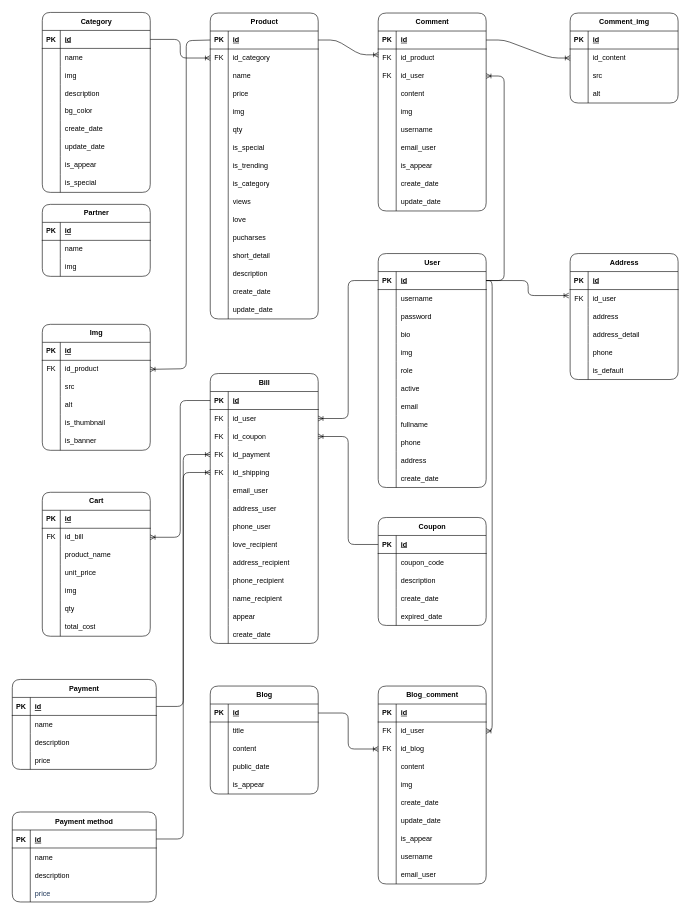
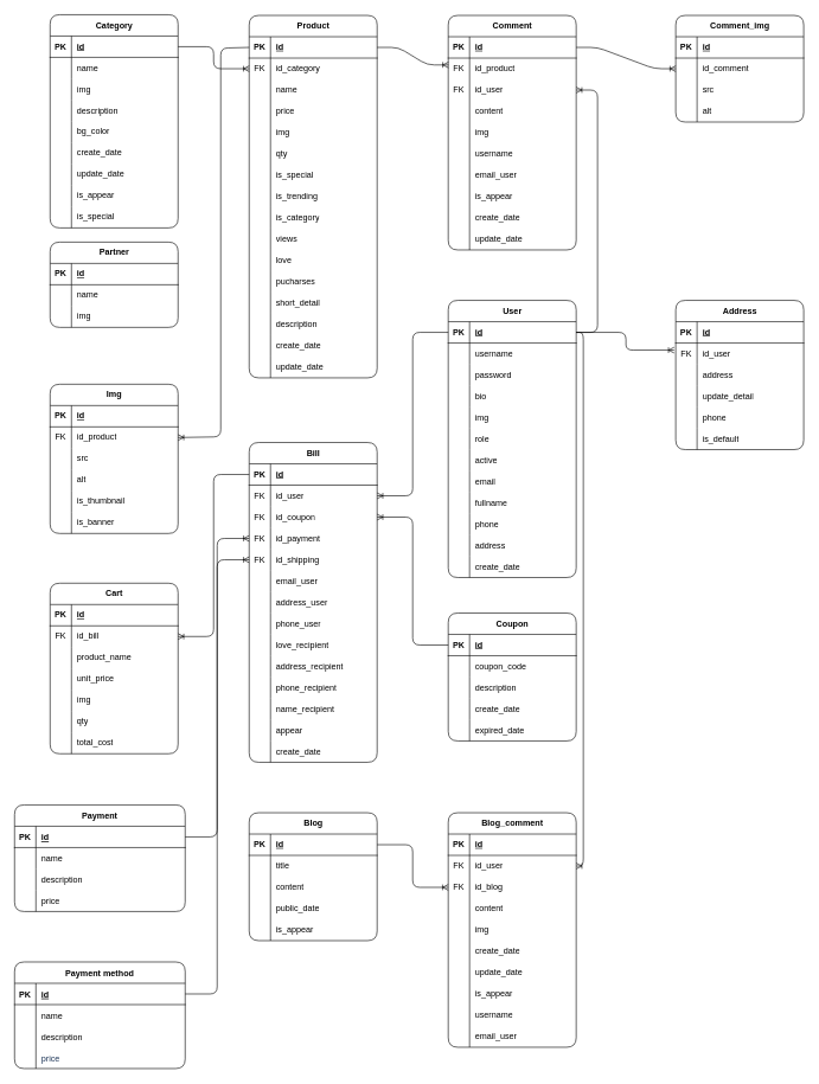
- <mxCell id="365" value="id_content" style="shape=partialRectangle;connectable=0;fillColor=none;top=0;left=0;bottom=0;right=0;align=left;spacingLeft=6;overflow=hidden;whiteSpace=wrap;html=1;labelBackgroundColor=none;rounded=1;" parent="363" vertex="1"><mxGeometry x="30" width="150" height="30" as="geometry"><mxRectangle width="150" height="30" as="alternateBounds" /></mxGeometry></mxCell>
+ <mxCell id="365" value="id_comment" style="shape=partialRectangle;connectable=0;fillColor=none;top=0;left=0;bottom=0;right=0;align=left;spacingLeft=6;overflow=hidden;whiteSpace=wrap;html=1;labelBackgroundColor=none;rounded=1;" parent="363" vertex="1"><mxGeometry x="30" width="150" height="30" as="geometry"><mxRectangle width="150" height="30" as="alternateBounds" /></mxGeometry></mxCell>
- <mxCell id="350" value="&lt;div&gt;address_detail&lt;/div&gt;" style="shape=partialRectangle;connectable=0;fillColor=none;top=0;left=0;bottom=0;right=0;align=left;spacingLeft=6;overflow=hidden;whiteSpace=wrap;html=1;labelBackgroundColor=none;rounded=1;" parent="348" vertex="1"><mxGeometry x="30" width="150" height="30" as="geometry"><mxRectangle width="150" height="30" as="alternateBounds" /></mxGeometry></mxCell>
+ <mxCell id="350" value="&lt;div&gt;update_detail&lt;/div&gt;" style="shape=partialRectangle;connectable=0;fillColor=none;top=0;left=0;bottom=0;right=0;align=left;spacingLeft=6;overflow=hidden;whiteSpace=wrap;html=1;labelBackgroundColor=none;rounded=1;" parent="348" vertex="1"><mxGeometry x="30" width="150" height="30" as="geometry"><mxRectangle width="150" height="30" as="alternateBounds" /></mxGeometry></mxCell>
